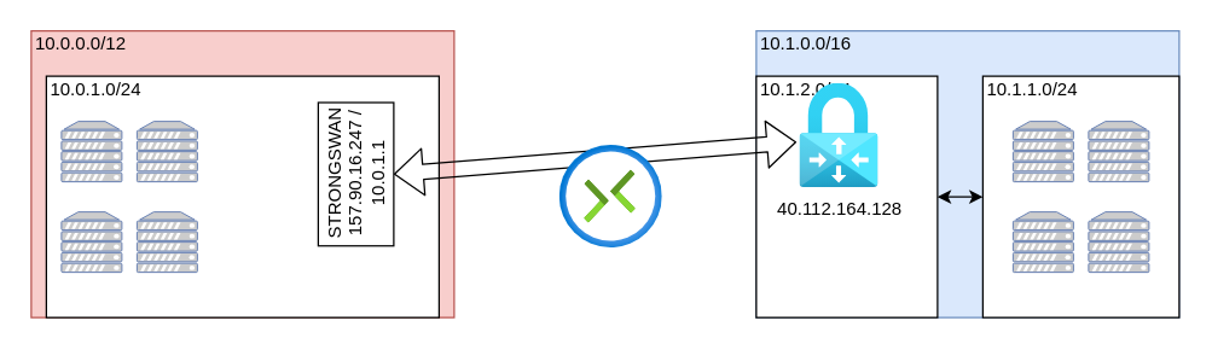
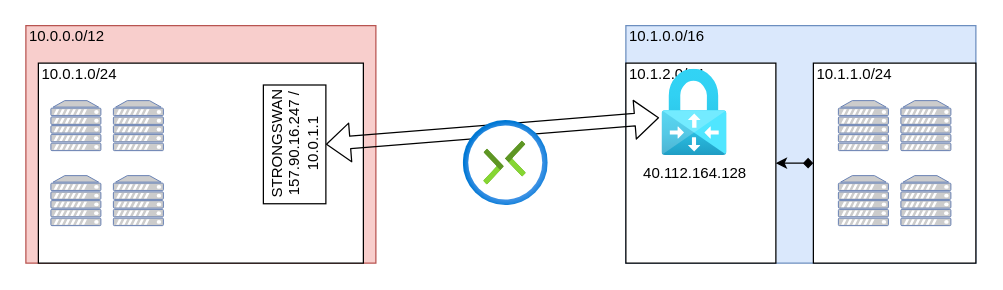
- <mxCell id="14" value="" style="endArrow=classic;startArrow=classic;html=1;exitX=1;exitY=0.5;exitDx=0;exitDy=0;entryX=0;entryY=0.5;entryDx=0;entryDy=0;" edge="1" parent="1" source="5" target="9"><mxGeometry width="50" height="50" relative="1" as="geometry"><mxPoint x="610" y="280" as="sourcePoint" /><mxPoint x="660" y="230" as="targetPoint" /></mxGeometry></mxCell>
+ <mxCell id="14" value="" style="endArrow=diamond;startArrow=classic;html=1;exitX=1;exitY=0.5;exitDx=0;exitDy=0;entryX=0;entryY=0.5;entryDx=0;entryDy=0;" edge="1" parent="1" source="5" target="9"><mxGeometry width="50" height="50" relative="1" as="geometry"><mxPoint x="610" y="280" as="sourcePoint" /><mxPoint x="660" y="230" as="targetPoint" /></mxGeometry></mxCell>
